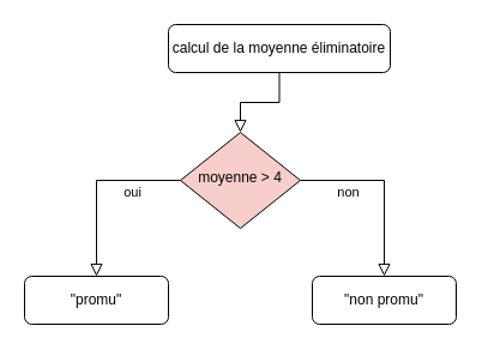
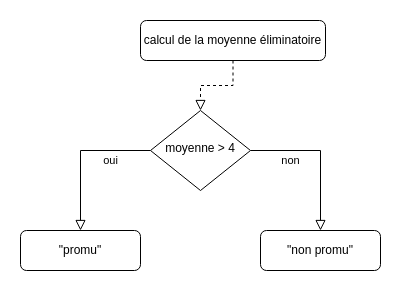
- <mxCell id="2" value="" style="rounded=0;html=1;jettySize=auto;orthogonalLoop=1;fontSize=11;endArrow=block;endFill=0;endSize=8;strokeWidth=1;shadow=0;labelBackgroundColor=none;edgeStyle=orthogonalEdgeStyle;" edge="1" parent="1" source="3" target="6"><mxGeometry relative="1" as="geometry" /></mxCell>
+ <mxCell id="2" value="" style="rounded=0;html=1;jettySize=auto;orthogonalLoop=1;fontSize=11;endArrow=block;endFill=0;endSize=8;strokeWidth=1;shadow=0;labelBackgroundColor=none;edgeStyle=orthogonalEdgeStyle;dashed=1;" edge="1" parent="1" source="3" target="6"><mxGeometry relative="1" as="geometry" /></mxCell>
- <mxCell id="6" value="moyenne &amp;gt; 4" style="rhombus;whiteSpace=wrap;html=1;shadow=0;fontFamily=Helvetica;fontSize=12;align=center;strokeWidth=1;spacing=6;spacingTop=-4;fillColor=#f8cecc;" vertex="1" parent="1"><mxGeometry x="150" y="110" width="100" height="80" as="geometry" /></mxCell>
+ <mxCell id="6" value="moyenne &amp;gt; 4" style="rhombus;whiteSpace=wrap;html=1;shadow=0;fontFamily=Helvetica;fontSize=12;align=center;strokeWidth=1;spacing=6;spacingTop=-4;" vertex="1" parent="1"><mxGeometry x="150" y="110" width="100" height="80" as="geometry" /></mxCell>
